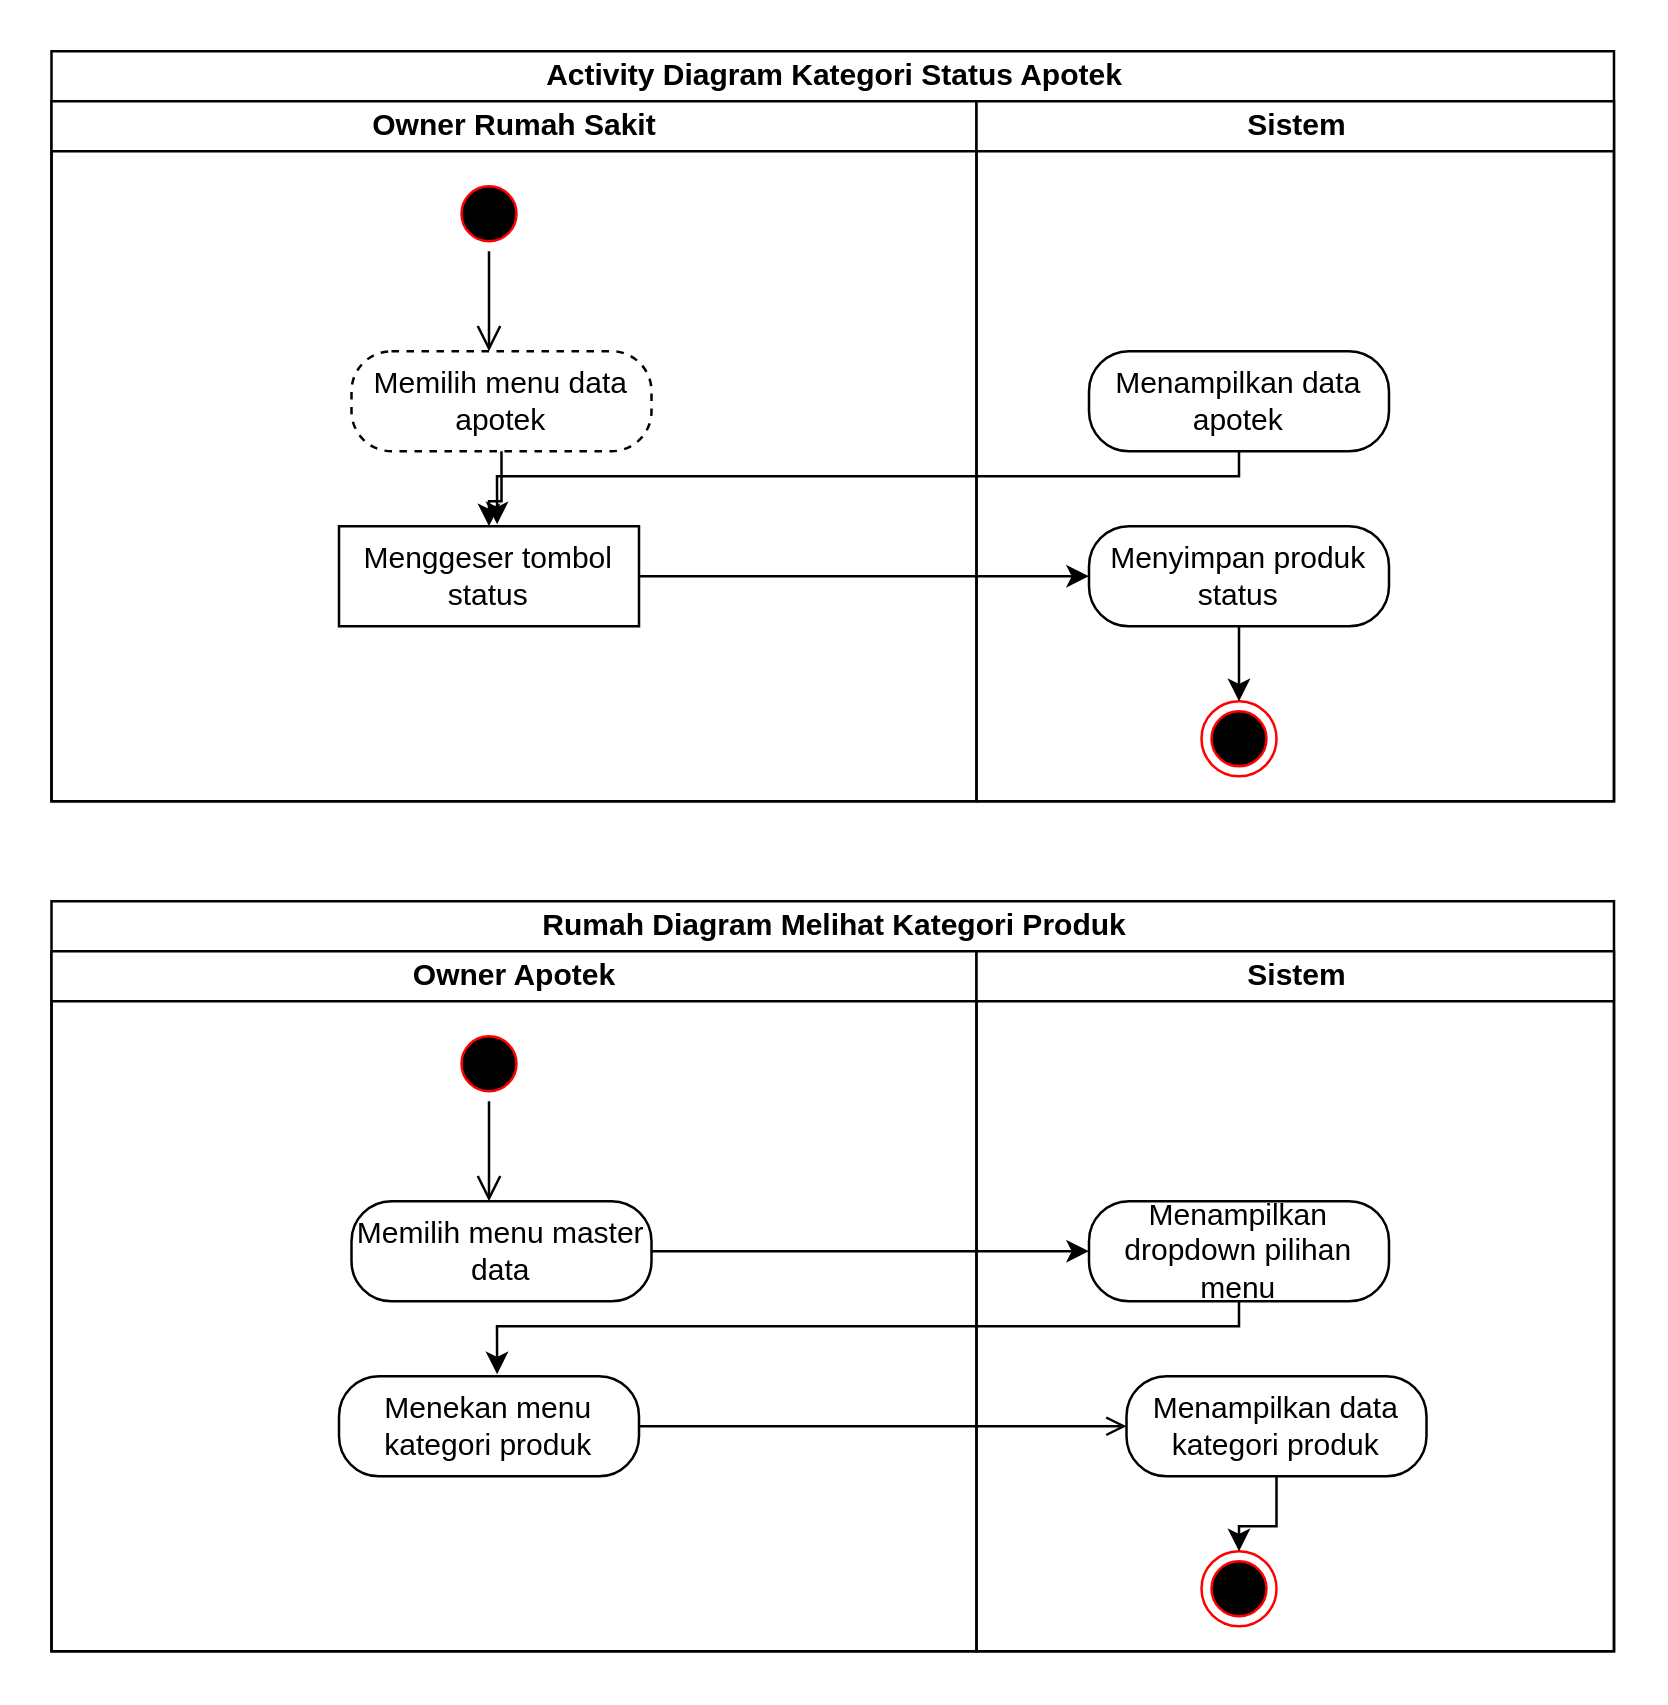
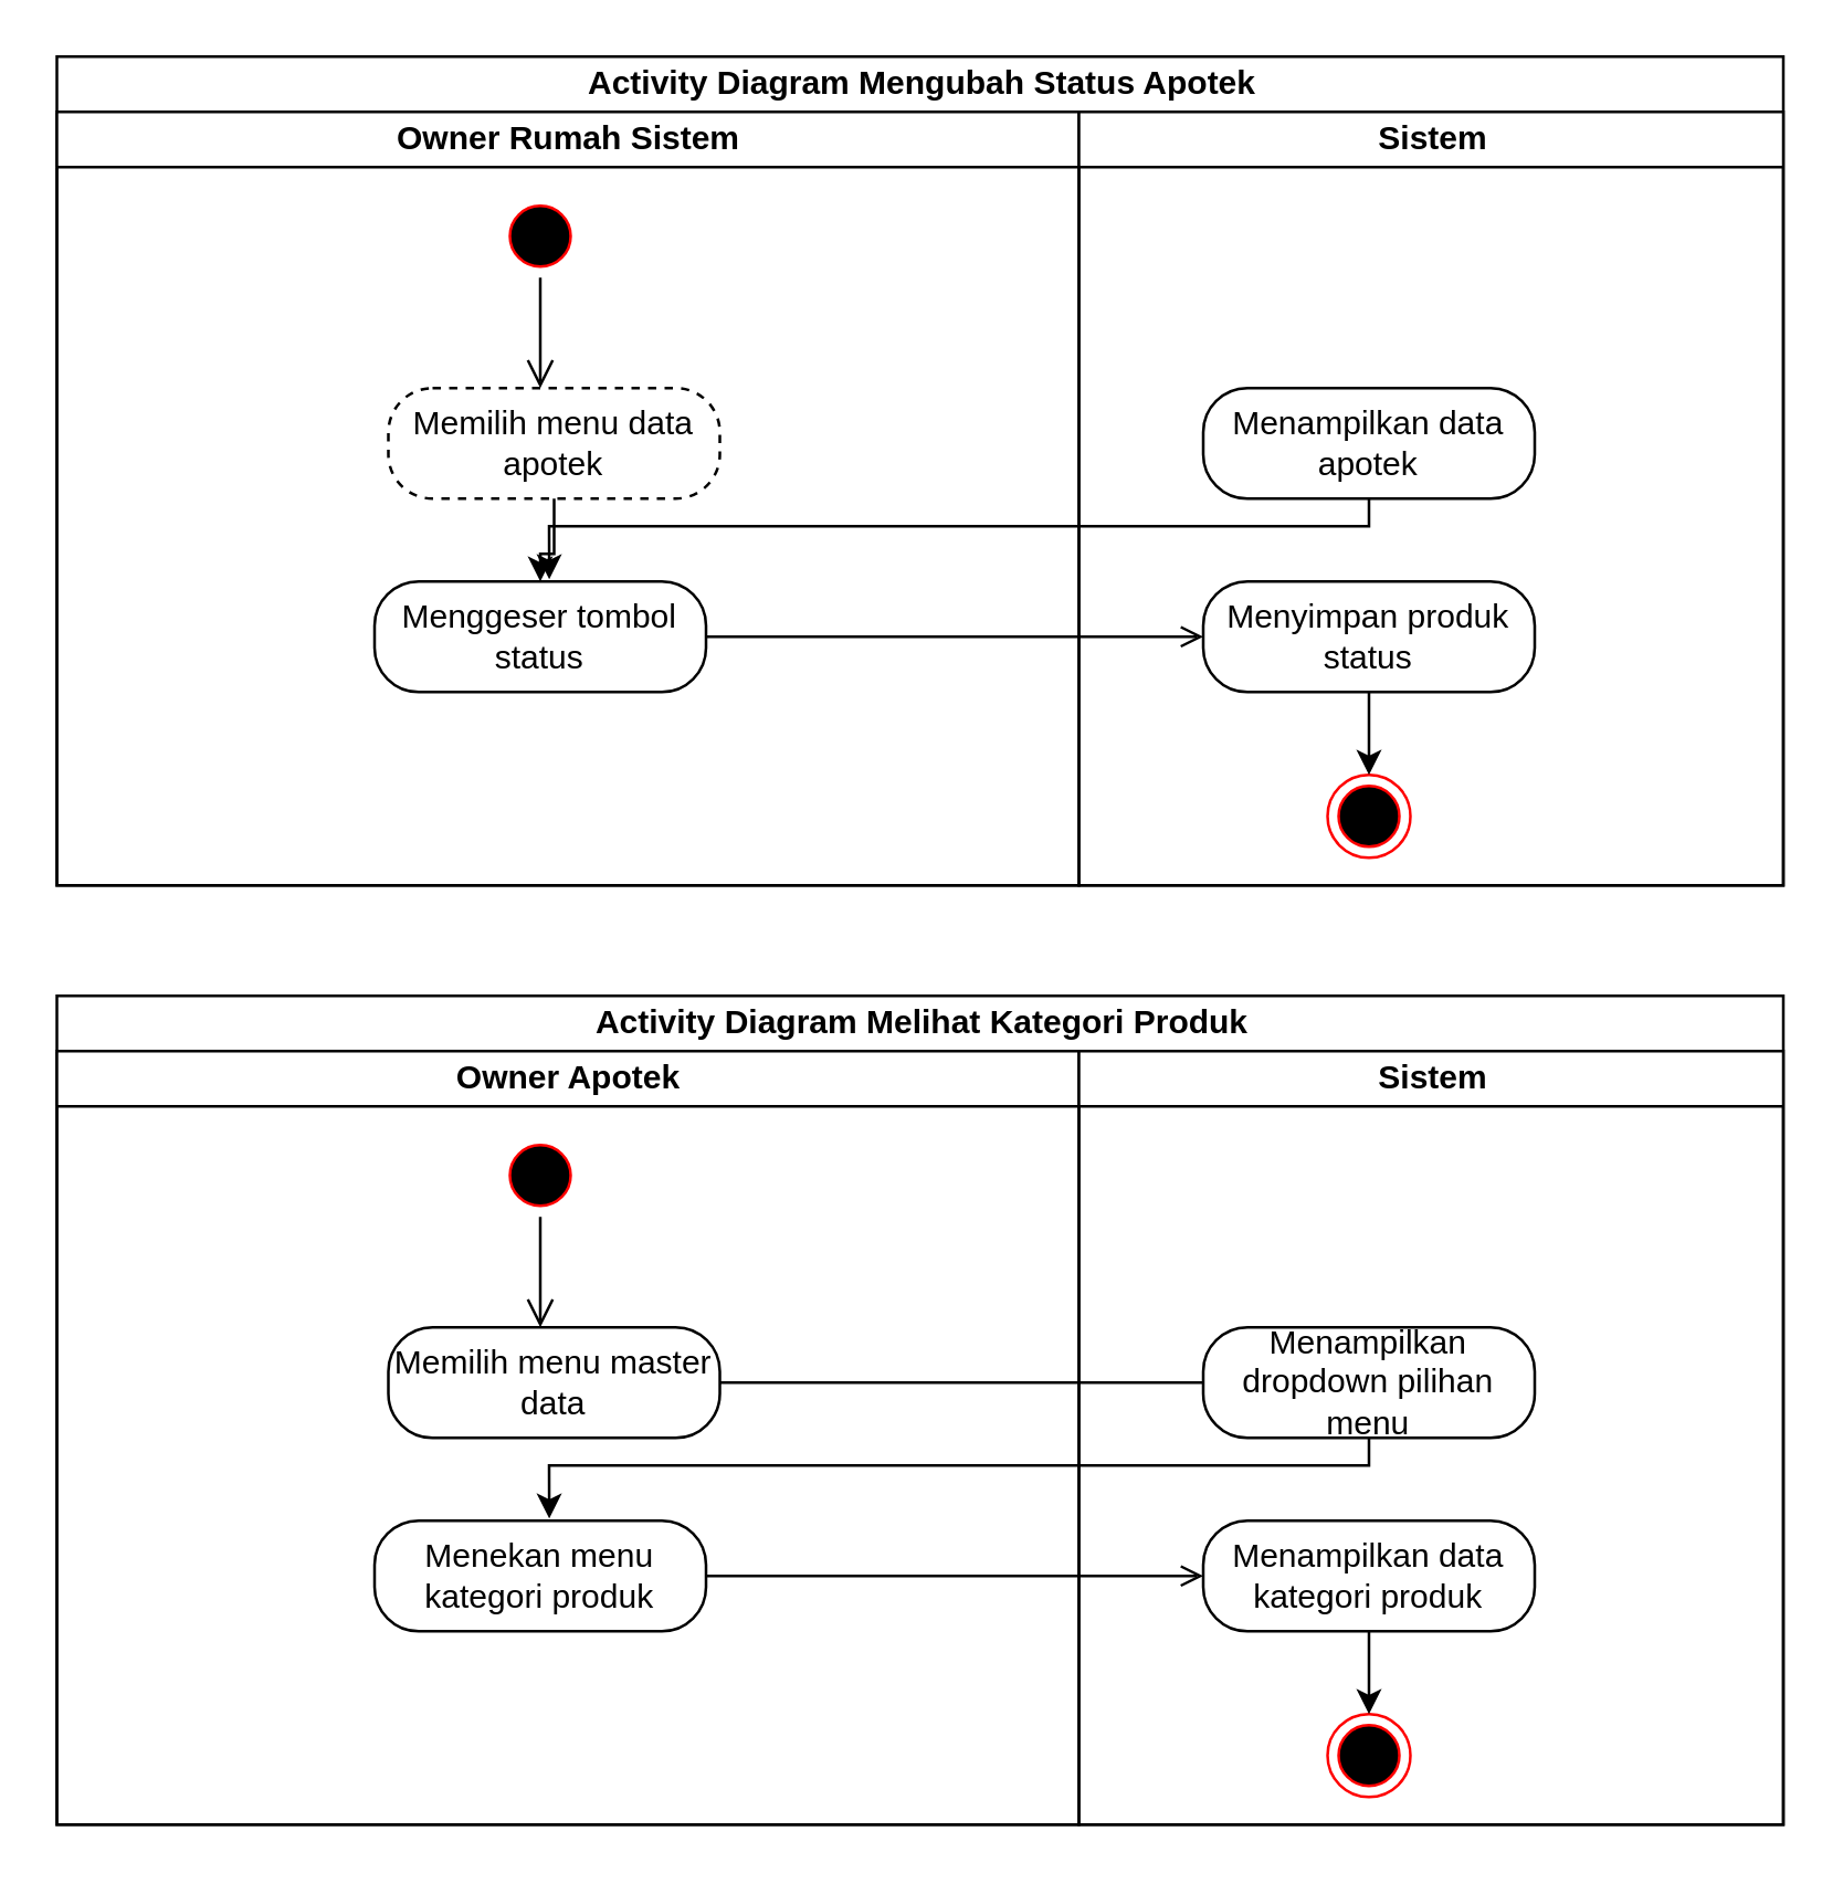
- <mxCell id="2" value="Activity Diagram Kategori Status Apotek" style="swimlane;childLayout=stackLayout;resizeParent=1;resizeParentMax=0;startSize=20;html=1;" vertex="1" parent="1"><mxGeometry x="20" y="20" width="625" height="300" as="geometry" /></mxCell>
+ <mxCell id="2" value="Activity Diagram Mengubah Status Apotek" style="swimlane;childLayout=stackLayout;resizeParent=1;resizeParentMax=0;startSize=20;html=1;" vertex="1" parent="1"><mxGeometry x="20" y="20" width="625" height="300" as="geometry" /></mxCell>
- <mxCell id="3" value="Owner Rumah Sakit" style="swimlane;startSize=20;html=1;" vertex="1" parent="2"><mxGeometry y="20" width="370" height="280" as="geometry" /></mxCell>
+ <mxCell id="3" value="Owner Rumah Sistem" style="swimlane;startSize=20;html=1;" vertex="1" parent="2"><mxGeometry y="20" width="370" height="280" as="geometry" /></mxCell>
- <mxCell id="7" value="Menggeser tombol status" style="whiteSpace=wrap;html=1;arcSize=40;fontColor=#000000;fillColor=default;strokeColor=default;rounded=0;" vertex="1" parent="3"><mxGeometry x="115.0" y="170" width="120" height="40" as="geometry" /></mxCell>
+ <mxCell id="7" value="Menggeser tombol status" style="rounded=1;whiteSpace=wrap;html=1;arcSize=40;fontColor=#000000;fillColor=default;strokeColor=default;" vertex="1" parent="3"><mxGeometry x="115.0" y="170" width="120" height="40" as="geometry" /></mxCell>
- <mxCell id="16" style="edgeStyle=orthogonalEdgeStyle;rounded=0;orthogonalLoop=1;jettySize=auto;html=1;entryX=0;entryY=0.5;entryDx=0;entryDy=0;" edge="1" parent="2" source="7" target="15"><mxGeometry relative="1" as="geometry" /></mxCell>
+ <mxCell id="16" style="edgeStyle=orthogonalEdgeStyle;rounded=0;orthogonalLoop=1;jettySize=auto;html=1;entryX=0;entryY=0.5;entryDx=0;entryDy=0;endArrow=open;" edge="1" parent="2" source="7" target="15"><mxGeometry relative="1" as="geometry" /></mxCell>
- <mxCell id="17" value="Rumah Diagram Melihat Kategori Produk" style="swimlane;childLayout=stackLayout;resizeParent=1;resizeParentMax=0;startSize=20;html=1;" vertex="1" parent="1"><mxGeometry x="20" y="360" width="625" height="300" as="geometry" /></mxCell>
+ <mxCell id="17" value="Activity Diagram Melihat Kategori Produk" style="swimlane;childLayout=stackLayout;resizeParent=1;resizeParentMax=0;startSize=20;html=1;" vertex="1" parent="1"><mxGeometry x="20" y="360" width="625" height="300" as="geometry" /></mxCell>
- <mxCell id="24" value="" style="edgeStyle=orthogonalEdgeStyle;rounded=0;orthogonalLoop=1;jettySize=auto;html=1;" edge="1" parent="17" source="19" target="27"><mxGeometry relative="1" as="geometry" /></mxCell>
+ <mxCell id="24" value="" style="edgeStyle=orthogonalEdgeStyle;rounded=0;orthogonalLoop=1;jettySize=auto;html=1;endArrow=none;" edge="1" parent="17" source="19" target="27"><mxGeometry relative="1" as="geometry" /></mxCell>
- <mxCell id="30" value="Menampilkan data kategori produk" style="rounded=1;whiteSpace=wrap;html=1;arcSize=40;fontColor=#000000;fillColor=default;strokeColor=default;" vertex="1" parent="26"><mxGeometry x="60" y="170" width="120" height="40" as="geometry" /></mxCell>
+ <mxCell id="30" value="Menampilkan data kategori produk" style="rounded=1;whiteSpace=wrap;html=1;arcSize=40;fontColor=#000000;fillColor=default;strokeColor=default;" vertex="1" parent="26"><mxGeometry x="45.0" y="170" width="120" height="40" as="geometry" /></mxCell>
